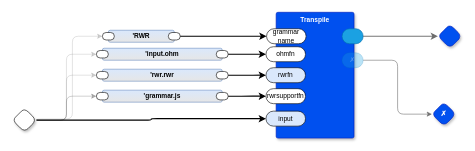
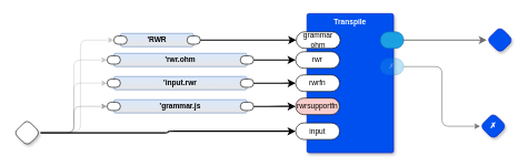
- <mxCell id="14" value="grammar name" style="rounded=1;whiteSpace=wrap;sketch=0;points=[[0,0.5,0,0,0],[1,0.5,0,0,0]];arcSize=50;fontFamily=Helvetica;fontSize=11;fontColor=default;" vertex="1" parent="9"><mxGeometry x="-16" y="27.5" width="66" height="25" as="geometry" /></mxCell>
+ <mxCell id="14" value="grammar ohm" style="rounded=1;whiteSpace=wrap;sketch=0;points=[[0,0.5,0,0,0],[1,0.5,0,0,0]];arcSize=50;fontFamily=Helvetica;fontSize=11;fontColor=default;" vertex="1" parent="9"><mxGeometry x="-16" y="27.5" width="66" height="25" as="geometry" /></mxCell>
- <mxCell id="27" value="'input.ohm" style="rounded=1;whiteSpace=wrap;sketch=0;container=1;recursiveResize=0;verticalAlign=middle;arcSize=6;fontStyle=1;autosize=0;points=[];absoluteArcSize=1;shadow=0;strokeColor=#6c8ebf;fillColor=#dae8fc;fontFamily=Helvetica;fontSize=11;gradientColor=#E6E6E6;" vertex="1" parent="1"><mxGeometry x="170" y="80" width="200" height="20" as="geometry"><mxRectangle x="-98" y="-1230" width="99" height="26" as="alternateBounds" /></mxGeometry></mxCell>
+ <mxCell id="27" value="'rwr.ohm" style="rounded=1;whiteSpace=wrap;sketch=0;container=1;recursiveResize=0;verticalAlign=middle;arcSize=6;fontStyle=1;autosize=0;points=[];absoluteArcSize=1;shadow=0;strokeColor=#6c8ebf;fillColor=#dae8fc;fontFamily=Helvetica;fontSize=11;gradientColor=#E6E6E6;" vertex="1" parent="1"><mxGeometry x="170" y="80" width="200" height="20" as="geometry"><mxRectangle x="-98" y="-1230" width="99" height="26" as="alternateBounds" /></mxGeometry></mxCell>
- <mxCell id="10" value="ohmfn" style="rounded=1;whiteSpace=wrap;sketch=0;points=[[0,0.5,0,0,0],[1,0.5,0,0,0]];arcSize=50;fontFamily=Helvetica;fontSize=11;fontColor=default;fontStyle=0" vertex="1" parent="9"><mxGeometry x="-17" y="57.5" width="66" height="25" as="geometry" /></mxCell>
+ <mxCell id="10" value="rwr" style="rounded=1;whiteSpace=wrap;sketch=0;points=[[0,0.5,0,0,0],[1,0.5,0,0,0]];arcSize=50;fontFamily=Helvetica;fontSize=11;fontColor=default;fontStyle=0" vertex="1" parent="9"><mxGeometry x="-17" y="57.5" width="66" height="25" as="geometry" /></mxCell>
- <mxCell id="31" value="'rwr.rwr" style="rounded=1;whiteSpace=wrap;sketch=0;container=1;recursiveResize=0;verticalAlign=middle;arcSize=6;fontStyle=1;autosize=0;points=[];absoluteArcSize=1;shadow=0;strokeColor=#6c8ebf;fillColor=#dae8fc;fontFamily=Helvetica;fontSize=11;gradientColor=#E6E6E6;" vertex="1" parent="1"><mxGeometry x="170" y="115" width="200" height="20" as="geometry"><mxRectangle x="-98" y="-1230" width="99" height="26" as="alternateBounds" /></mxGeometry></mxCell>
+ <mxCell id="31" value="'input.rwr" style="rounded=1;whiteSpace=wrap;sketch=0;container=1;recursiveResize=0;verticalAlign=middle;arcSize=6;fontStyle=1;autosize=0;points=[];absoluteArcSize=1;shadow=0;strokeColor=#6c8ebf;fillColor=#dae8fc;fontFamily=Helvetica;fontSize=11;gradientColor=#E6E6E6;" vertex="1" parent="1"><mxGeometry x="170" y="115" width="200" height="20" as="geometry"><mxRectangle x="-98" y="-1230" width="99" height="26" as="alternateBounds" /></mxGeometry></mxCell>
- <mxCell id="12" value="rwrfn" style="rounded=1;whiteSpace=wrap;sketch=0;points=[[0,0.5,0,0,0],[1,0.5,0,0,0]];arcSize=50;fontFamily=Helvetica;fontSize=11;fontColor=default;fillColor=#dae8fc;" vertex="1" parent="9"><mxGeometry x="-17" y="92.5" width="66" height="25" as="geometry" /></mxCell>
+ <mxCell id="12" value="rwrfn" style="rounded=1;whiteSpace=wrap;sketch=0;points=[[0,0.5,0,0,0],[1,0.5,0,0,0]];arcSize=50;fontFamily=Helvetica;fontSize=11;fontColor=default;" vertex="1" parent="9"><mxGeometry x="-17" y="92.5" width="66" height="25" as="geometry" /></mxCell>
- <mxCell id="15" value="rwrsupportfn" style="rounded=1;whiteSpace=wrap;sketch=0;points=[[0,0.5,0,0,0],[1,0.5,0,0,0]];arcSize=50;fontFamily=Helvetica;fontSize=11;fontColor=default;" vertex="1" parent="9"><mxGeometry x="-17" y="127.5" width="66" height="25" as="geometry" /></mxCell>
+ <mxCell id="15" value="rwrsupportfn" style="rounded=1;whiteSpace=wrap;sketch=0;points=[[0,0.5,0,0,0],[1,0.5,0,0,0]];arcSize=50;fontFamily=Helvetica;fontSize=11;fontColor=default;fillColor=#f8cecc;" vertex="1" parent="9"><mxGeometry x="-17" y="127.5" width="66" height="25" as="geometry" /></mxCell>
- <mxCell id="13" value="input" style="rounded=1;whiteSpace=wrap;sketch=0;points=[[0,0.5,0,0,0],[1,0.5,0,0,0]];arcSize=50;fontFamily=Helvetica;fontSize=11;fontColor=default;fillColor=#dae8fc;" vertex="1" parent="9"><mxGeometry x="-17" y="165" width="66" height="25" as="geometry" /></mxCell>
+ <mxCell id="13" value="input" style="rounded=1;whiteSpace=wrap;sketch=0;points=[[0,0.5,0,0,0],[1,0.5,0,0,0]];arcSize=50;fontFamily=Helvetica;fontSize=11;fontColor=default;" vertex="1" parent="9"><mxGeometry x="-17" y="165" width="66" height="25" as="geometry" /></mxCell>
